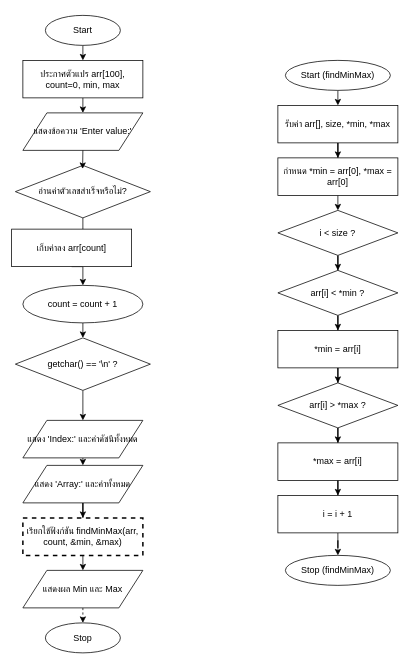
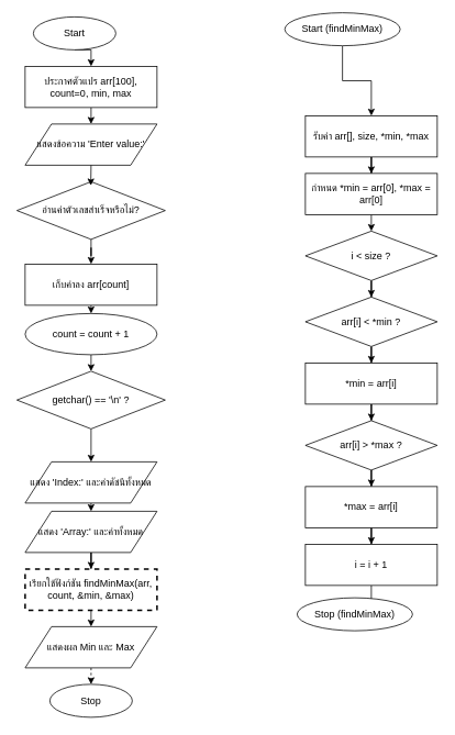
- <mxCell id="3" value="Start" style="ellipse;whiteSpace=wrap;html=1;" parent="1" vertex="1"><mxGeometry x="60" y="20" width="100" height="40" as="geometry" /></mxCell>
+ <mxCell id="3" value="Start" style="ellipse;whiteSpace=wrap;html=1;" parent="1" vertex="1"><mxGeometry x="40" y="20" width="100" height="40" as="geometry" /></mxCell>
- <mxCell id="25" value="Start (findMinMax)" style="ellipse;whiteSpace=wrap;html=1;" parent="1" vertex="1"><mxGeometry x="380" y="80" width="140" height="40" as="geometry" /></mxCell>
+ <mxCell id="25" value="Start (findMinMax)" style="ellipse;whiteSpace=wrap;html=1;" parent="1" vertex="1"><mxGeometry x="345" y="15" width="140" height="40" as="geometry" /></mxCell>
- <mxCell id="10" value="เก็บค่าลง arr[count]" style="rounded=0;whiteSpace=wrap;html=1;" parent="1" vertex="1"><mxGeometry x="15" y="305" width="160" height="50" as="geometry" /></mxCell>
+ <mxCell id="10" value="เก็บค่าลง arr[count]" style="rounded=0;whiteSpace=wrap;html=1;" parent="1" vertex="1"><mxGeometry x="30" y="320" width="160" height="50" as="geometry" /></mxCell>
- <mxCell id="42" value="Stop (findMinMax)" style="ellipse;whiteSpace=wrap;html=1;" parent="1" vertex="1"><mxGeometry x="380" y="740" width="140" height="40" as="geometry" /></mxCell>
+ <mxCell id="42" value="Stop (findMinMax)" style="ellipse;whiteSpace=wrap;html=1;" parent="1" vertex="1"><mxGeometry x="360" y="725" width="140" height="40" as="geometry" /></mxCell>
